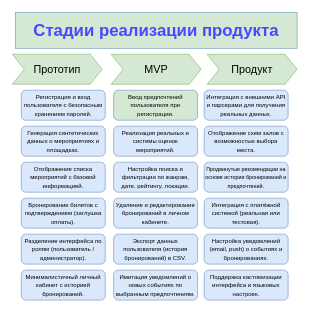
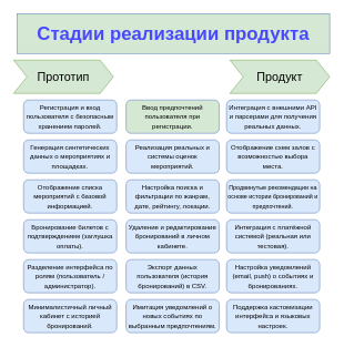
- <mxCell id="4" value="&lt;font style=&quot;font-size: 18px;&quot;&gt;MVP&lt;/font&gt;" style="shape=step;perimeter=stepPerimeter;whiteSpace=wrap;html=1;fixedSize=1;fillColor=#d5e8d4;strokeColor=#82b366;" vertex="1" parent="1"><mxGeometry x="185" y="90" width="150" height="50" as="geometry" /></mxCell>
